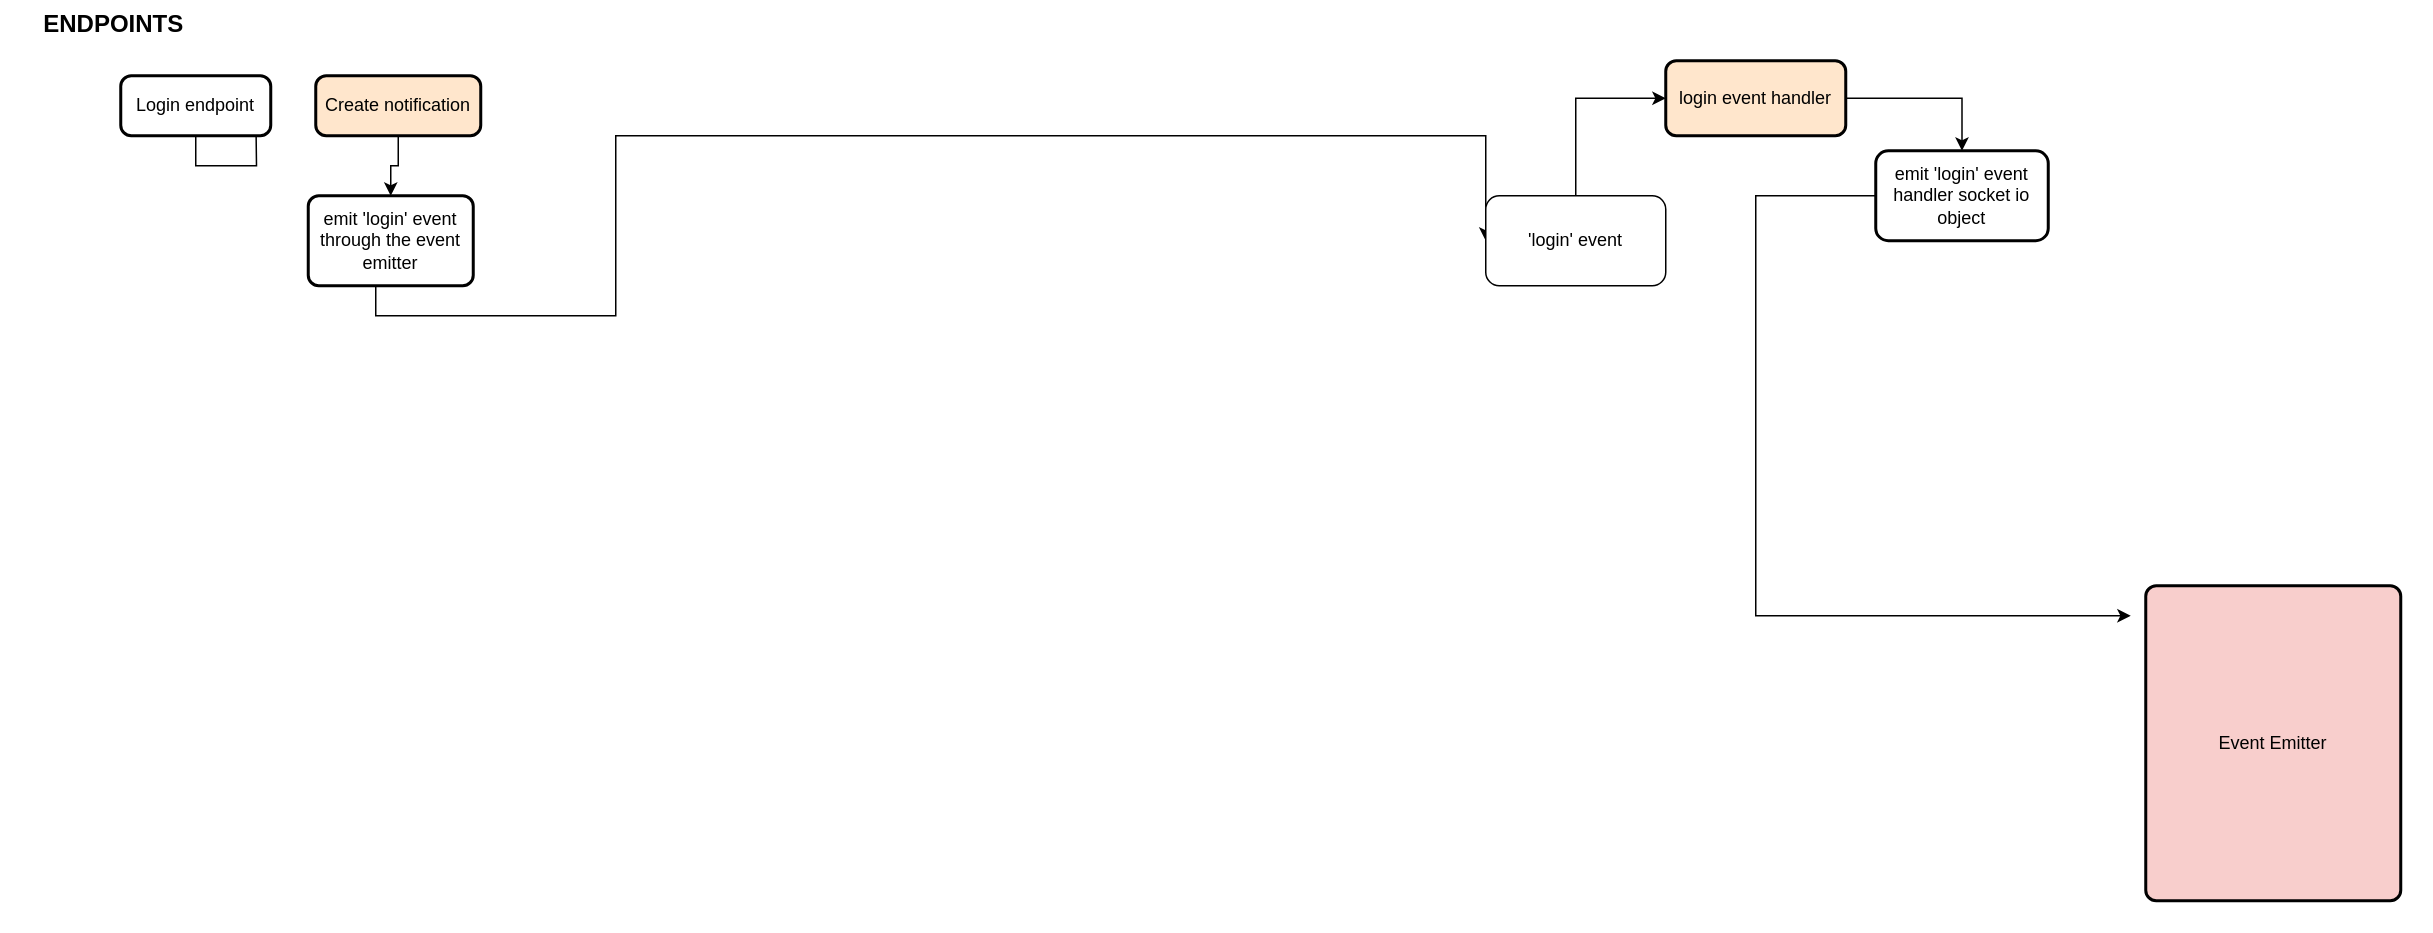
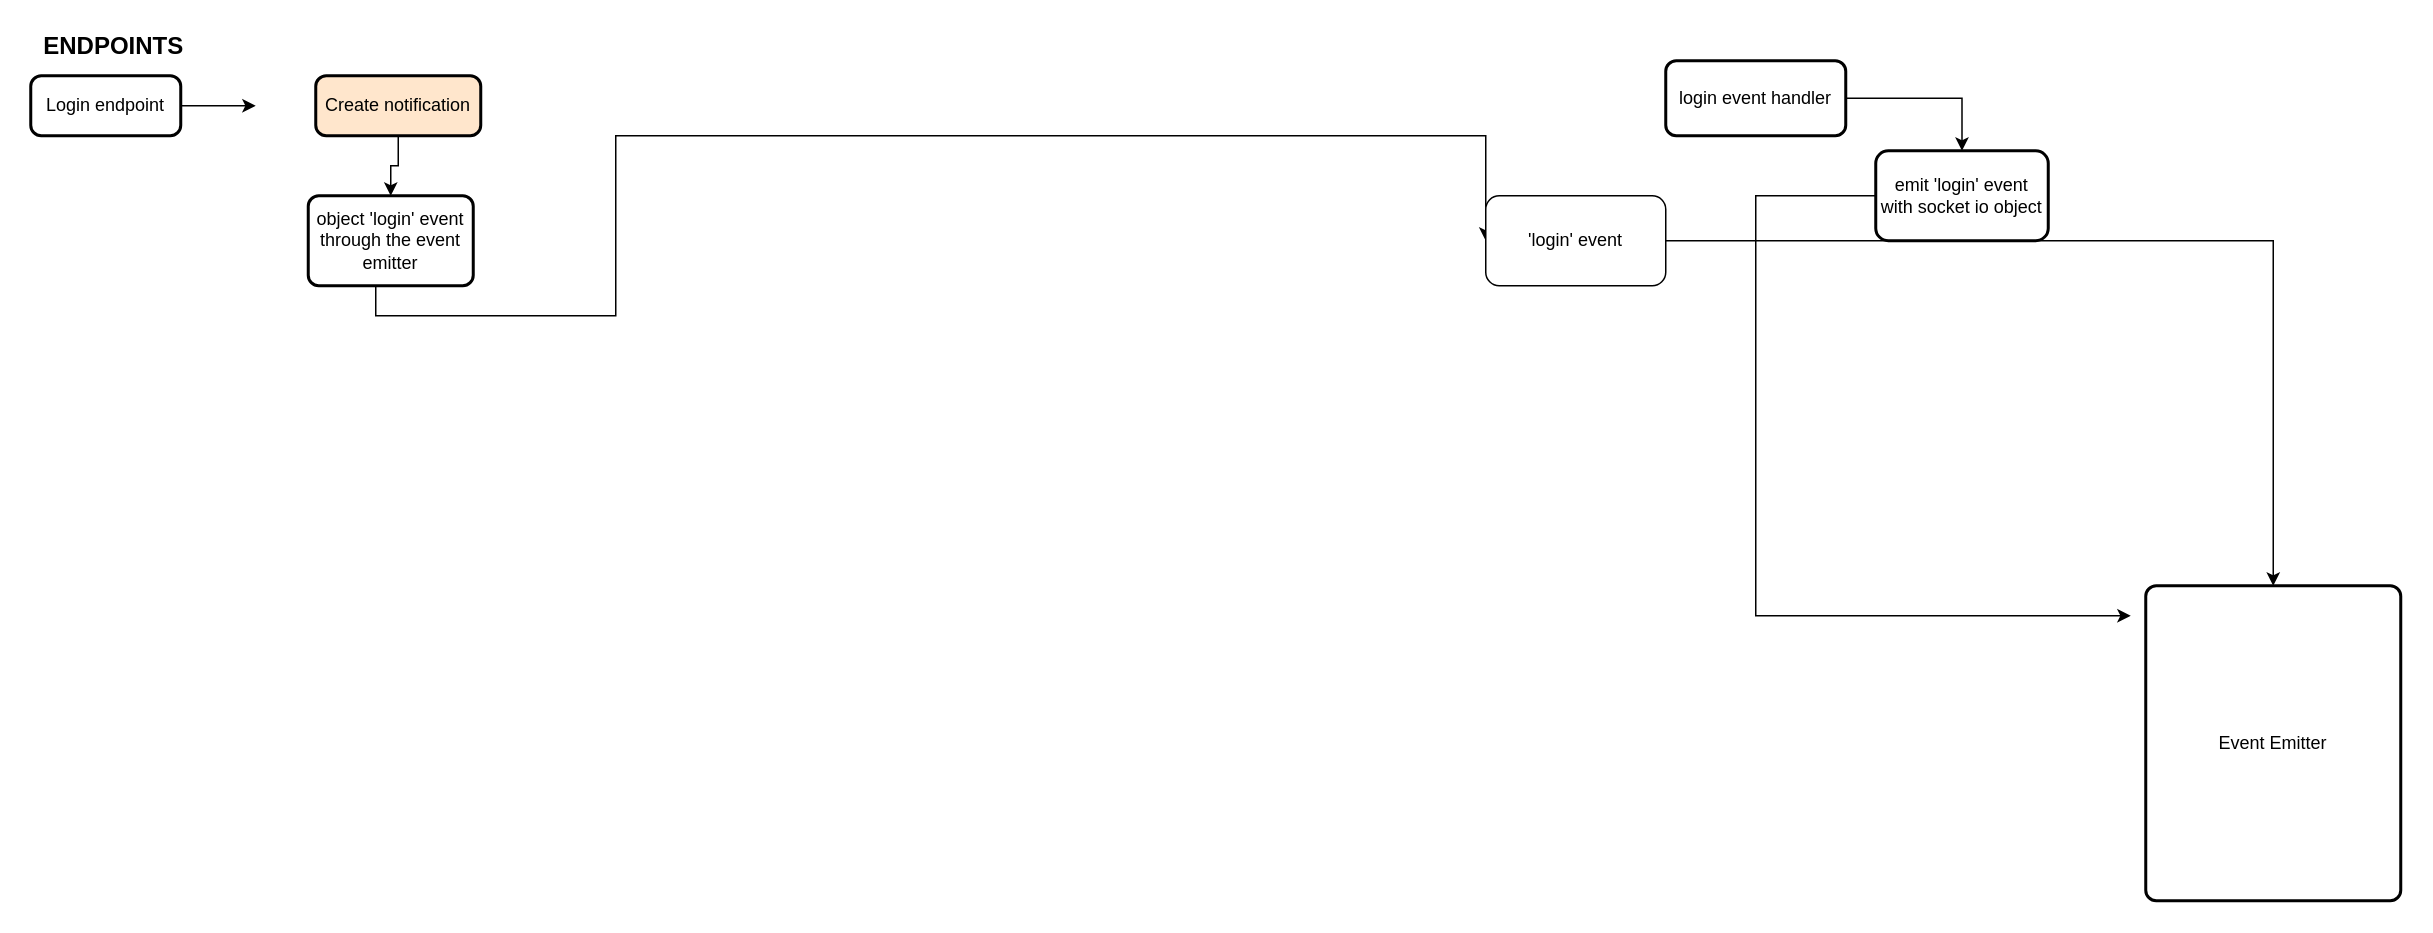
- <mxCell id="15" value="&lt;font size=&quot;1&quot;&gt;&lt;b style=&quot;font-size: 16px&quot;&gt;ENDPOINTS&lt;/b&gt;&lt;/font&gt;" style="text;html=1;align=center;verticalAlign=middle;resizable=0;points=[];autosize=1;strokeColor=none;fillColor=none;" vertex="1" parent="1"><mxGeometry x="20" y="5" width="110" height="20" as="geometry" /></mxCell>
+ <mxCell id="15" value="&lt;font size=&quot;1&quot;&gt;&lt;b style=&quot;font-size: 16px&quot;&gt;ENDPOINTS&lt;/b&gt;&lt;/font&gt;" style="text;html=1;align=center;verticalAlign=middle;resizable=0;points=[];autosize=1;strokeColor=none;fillColor=none;" vertex="1" parent="1"><mxGeometry x="20" y="20" width="110" height="20" as="geometry" /></mxCell>
- <mxCell id="10" value="login event handler" style="whiteSpace=wrap;html=1;rounded=1;strokeWidth=2;arcSize=14;fillColor=#ffe6cc;" vertex="1" parent="1"><mxGeometry x="1110" y="40" width="120" height="50" as="geometry" /></mxCell>
+ <mxCell id="10" value="login event handler" style="whiteSpace=wrap;html=1;rounded=1;strokeWidth=2;arcSize=14;" vertex="1" parent="1"><mxGeometry x="1110" y="40" width="120" height="50" as="geometry" /></mxCell>
- <mxCell id="3" value="Login endpoint" style="rounded=1;whiteSpace=wrap;html=1;absoluteArcSize=1;arcSize=14;strokeWidth=2;" vertex="1" parent="1"><mxGeometry x="80" y="50" width="100" height="40" as="geometry" /></mxCell>
+ <mxCell id="3" value="Login endpoint" style="rounded=1;whiteSpace=wrap;html=1;absoluteArcSize=1;arcSize=14;strokeWidth=2;" vertex="1" parent="1"><mxGeometry x="20" y="50" width="100" height="40" as="geometry" /></mxCell>
- <mxCell id="13" style="edgeStyle=orthogonalEdgeStyle;rounded=0;orthogonalLoop=1;jettySize=auto;html=1;entryX=0;entryY=0.5;entryDx=0;entryDy=0;" edge="1" parent="1" source="14" target="10"><mxGeometry relative="1" as="geometry" /></mxCell>
+ <mxCell id="13" style="edgeStyle=orthogonalEdgeStyle;rounded=0;orthogonalLoop=1;jettySize=auto;html=1;" edge="1" parent="1" source="14" target="8"><mxGeometry relative="1" as="geometry" /></mxCell>
- <mxCell id="12" value="emit 'login' event handler socket io object" style="whiteSpace=wrap;html=1;rounded=1;strokeWidth=2;arcSize=14;" vertex="1" parent="1"><mxGeometry x="1250" y="100" width="115" height="60" as="geometry" /></mxCell>
+ <mxCell id="12" value="emit 'login' event with socket io object" style="whiteSpace=wrap;html=1;rounded=1;strokeWidth=2;arcSize=14;" vertex="1" parent="1"><mxGeometry x="1250" y="100" width="115" height="60" as="geometry" /></mxCell>
- <mxCell id="7" value="emit 'login' event through the event emitter" style="rounded=1;whiteSpace=wrap;html=1;absoluteArcSize=1;arcSize=14;strokeWidth=2;" vertex="1" parent="1"><mxGeometry x="205" y="130" width="110" height="60" as="geometry" /></mxCell>
+ <mxCell id="7" value="object 'login' event through the event emitter" style="rounded=1;whiteSpace=wrap;html=1;absoluteArcSize=1;arcSize=14;strokeWidth=2;" vertex="1" parent="1"><mxGeometry x="205" y="130" width="110" height="60" as="geometry" /></mxCell>
- <mxCell id="8" value="Event Emitter" style="rounded=1;whiteSpace=wrap;html=1;absoluteArcSize=1;arcSize=14;strokeWidth=2;fillColor=#f8cecc;" vertex="1" parent="1"><mxGeometry x="1430" y="390" width="170" height="210" as="geometry" /></mxCell>
+ <mxCell id="8" value="Event Emitter" style="rounded=1;whiteSpace=wrap;html=1;absoluteArcSize=1;arcSize=14;strokeWidth=2;" vertex="1" parent="1"><mxGeometry x="1430" y="390" width="170" height="210" as="geometry" /></mxCell>
